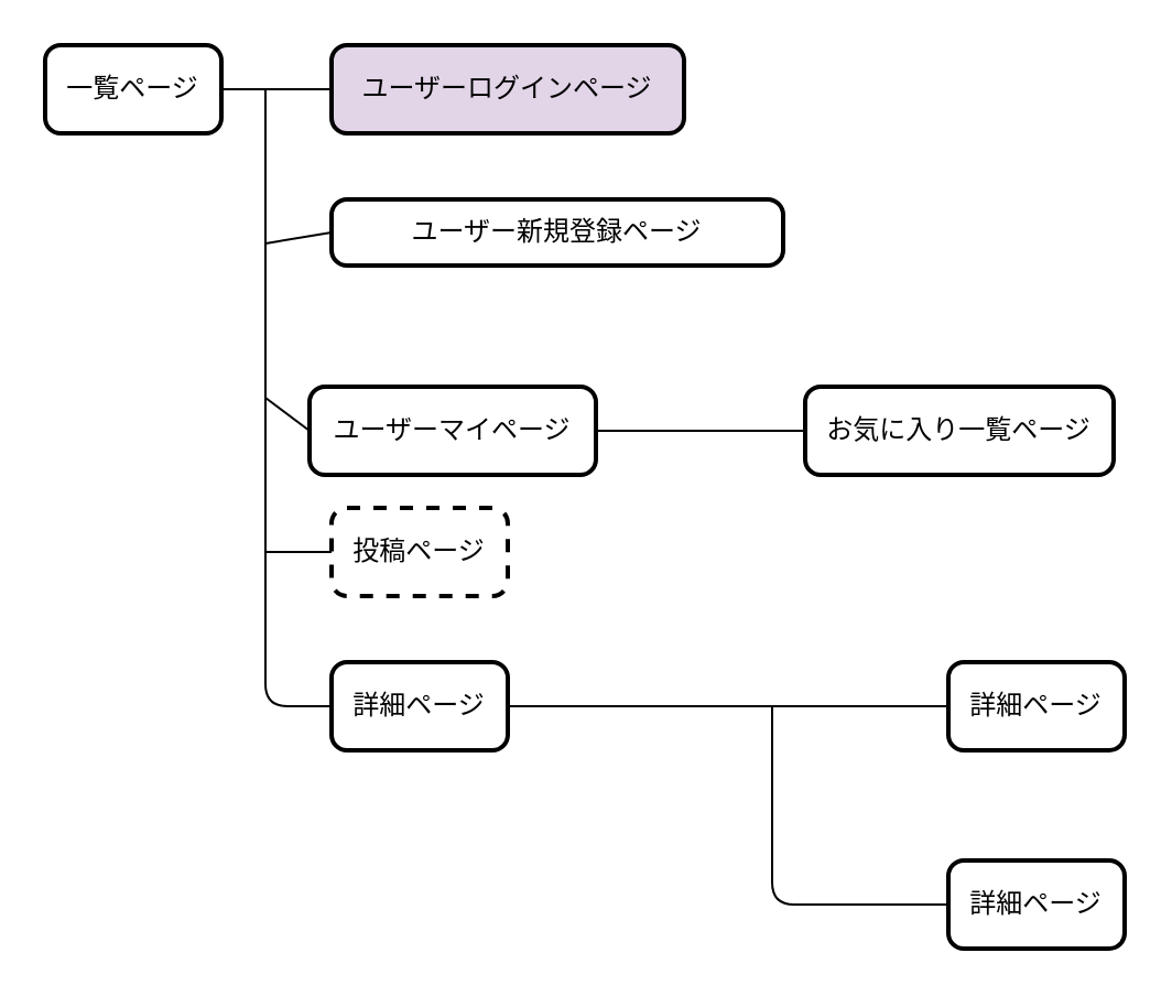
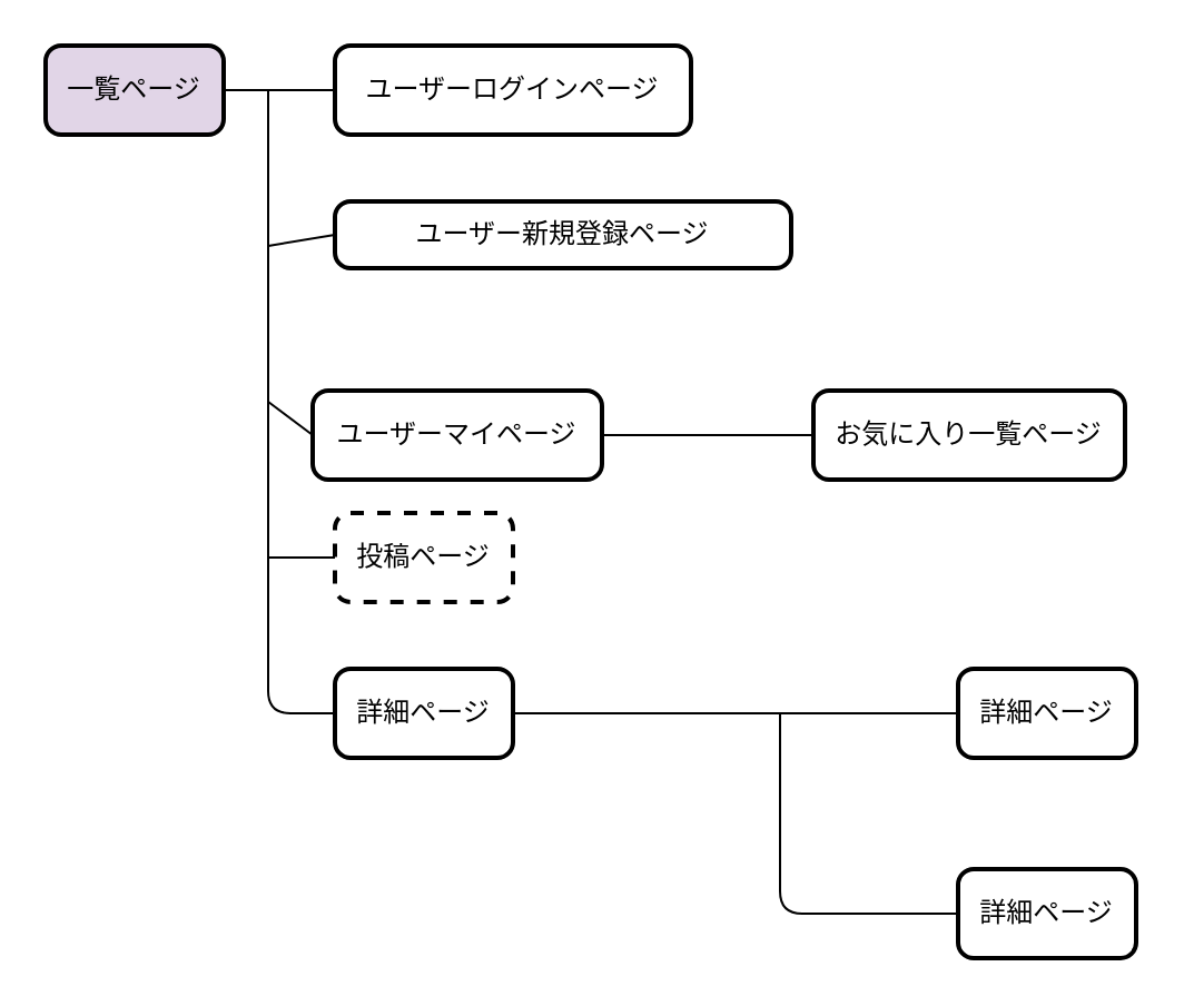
- <mxCell id="2" value="一覧ページ" style="rounded=1;whiteSpace=wrap;html=1;absoluteArcSize=1;arcSize=14;strokeWidth=2;" vertex="1" parent="1"><mxGeometry x="20" y="20" width="80" height="40" as="geometry" /></mxCell>
+ <mxCell id="2" value="一覧ページ" style="rounded=1;whiteSpace=wrap;html=1;absoluteArcSize=1;arcSize=14;strokeWidth=2;fillColor=#e1d5e7;" vertex="1" parent="1"><mxGeometry x="20" y="20" width="80" height="40" as="geometry" /></mxCell>
- <mxCell id="8" value="ユーザーログインページ" style="rounded=1;whiteSpace=wrap;html=1;absoluteArcSize=1;arcSize=14;strokeWidth=2;fillColor=#e1d5e7;" vertex="1" parent="1"><mxGeometry x="150" y="20" width="160" height="40" as="geometry" /></mxCell>
+ <mxCell id="8" value="ユーザーログインページ" style="rounded=1;whiteSpace=wrap;html=1;absoluteArcSize=1;arcSize=14;strokeWidth=2;" vertex="1" parent="1"><mxGeometry x="150" y="20" width="160" height="40" as="geometry" /></mxCell>
